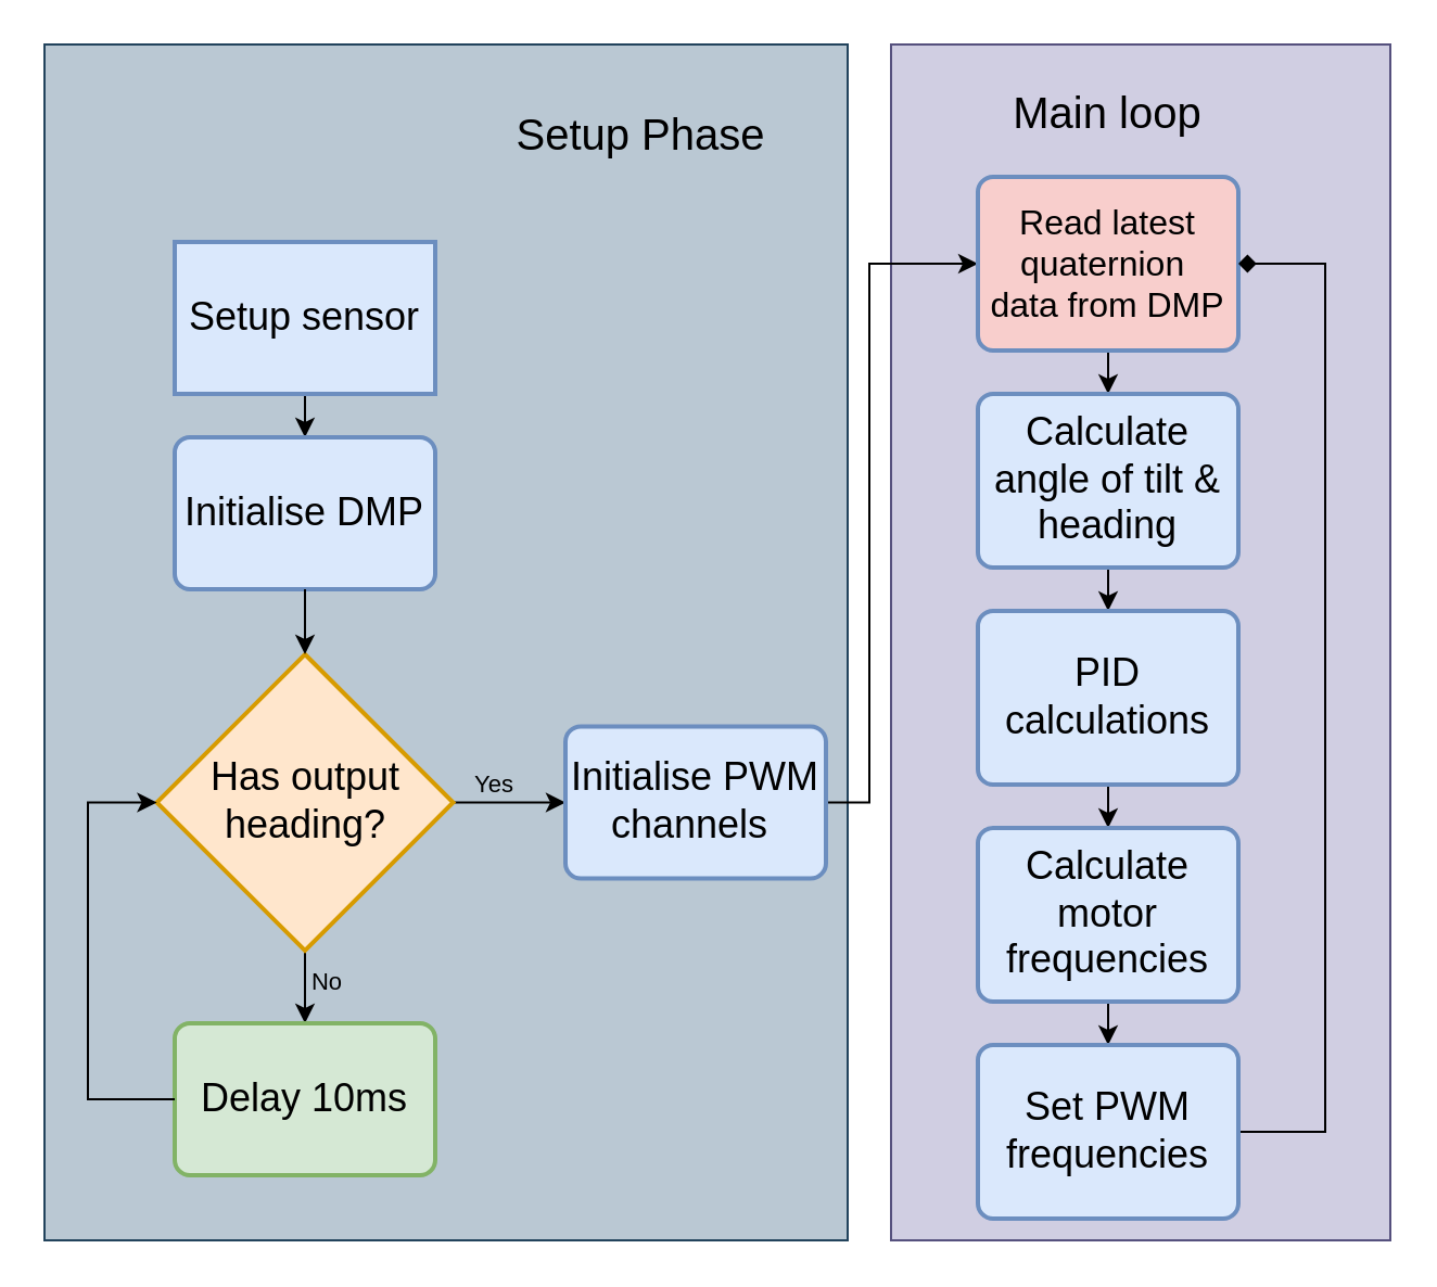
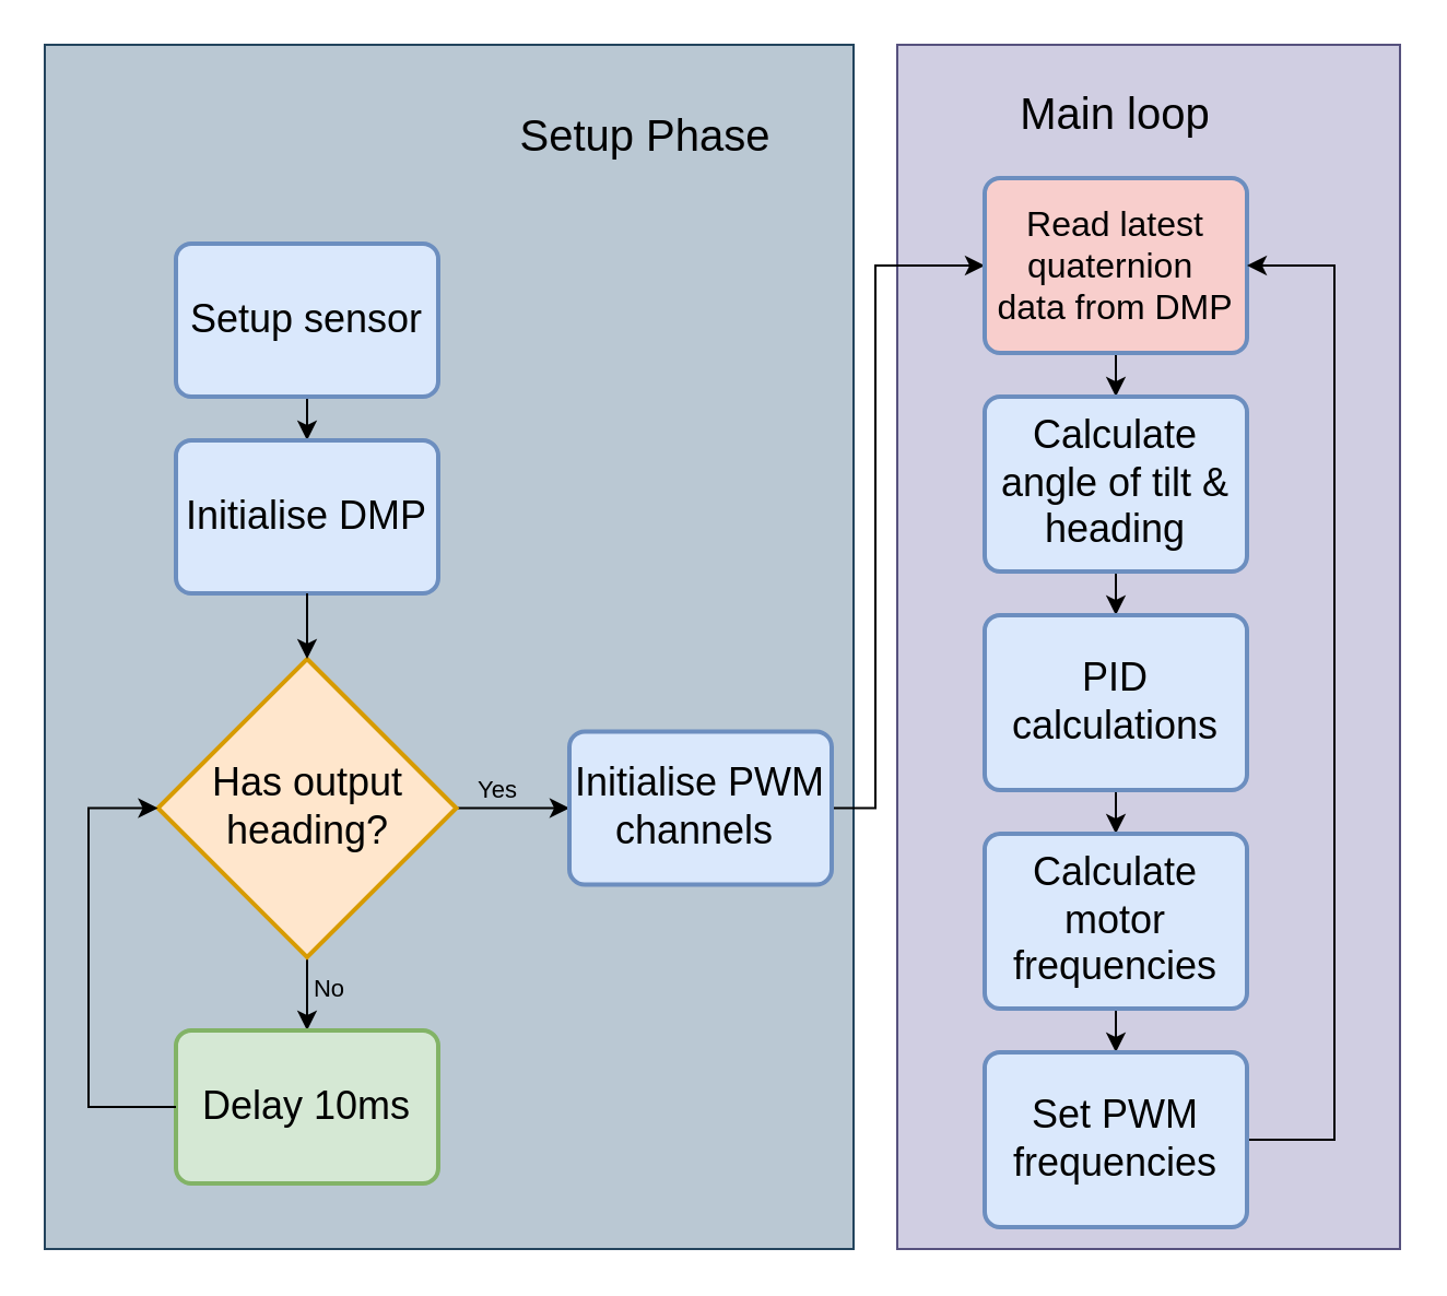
- <mxCell id="22" style="edgeStyle=orthogonalEdgeStyle;rounded=0;orthogonalLoop=1;jettySize=auto;html=1;exitX=1;exitY=0.5;exitDx=0;exitDy=0;entryX=1;entryY=0.5;entryDx=0;entryDy=0;endArrow=diamond;" edge="1" parent="1" source="23" target="15"><mxGeometry relative="1" as="geometry"><Array as="points"><mxPoint x="610" y="521" /><mxPoint x="610" y="121" /></Array></mxGeometry></mxCell>
+ <mxCell id="22" style="edgeStyle=orthogonalEdgeStyle;rounded=0;orthogonalLoop=1;jettySize=auto;html=1;exitX=1;exitY=0.5;exitDx=0;exitDy=0;entryX=1;entryY=0.5;entryDx=0;entryDy=0;" edge="1" parent="1" source="23" target="15"><mxGeometry relative="1" as="geometry"><Array as="points"><mxPoint x="610" y="521" /><mxPoint x="610" y="121" /></Array></mxGeometry></mxCell>
- <mxCell id="5" value="&lt;font style=&quot;font-size: 18px;&quot;&gt;Setup sensor&lt;/font&gt;" style="whiteSpace=wrap;html=1;absoluteArcSize=1;arcSize=14;strokeWidth=2;fillColor=#dae8fc;strokeColor=#6c8ebf;rounded=0;" vertex="1" parent="1"><mxGeometry x="80" y="111" width="120" height="70" as="geometry" /></mxCell>
+ <mxCell id="5" value="&lt;font style=&quot;font-size: 18px;&quot;&gt;Setup sensor&lt;/font&gt;" style="rounded=1;whiteSpace=wrap;html=1;absoluteArcSize=1;arcSize=14;strokeWidth=2;fillColor=#dae8fc;strokeColor=#6c8ebf;" vertex="1" parent="1"><mxGeometry x="80" y="111" width="120" height="70" as="geometry" /></mxCell>
